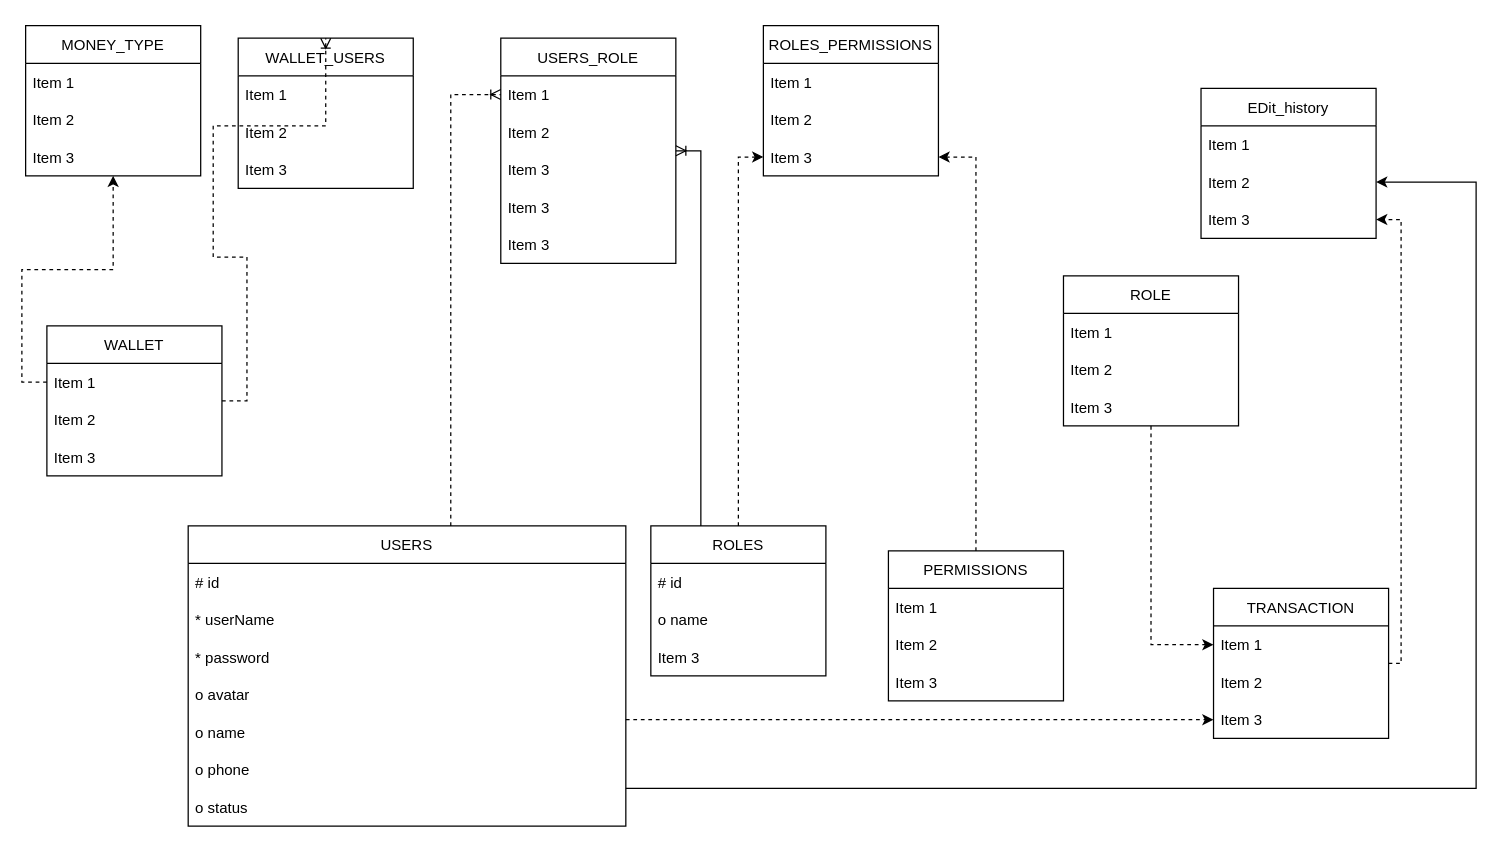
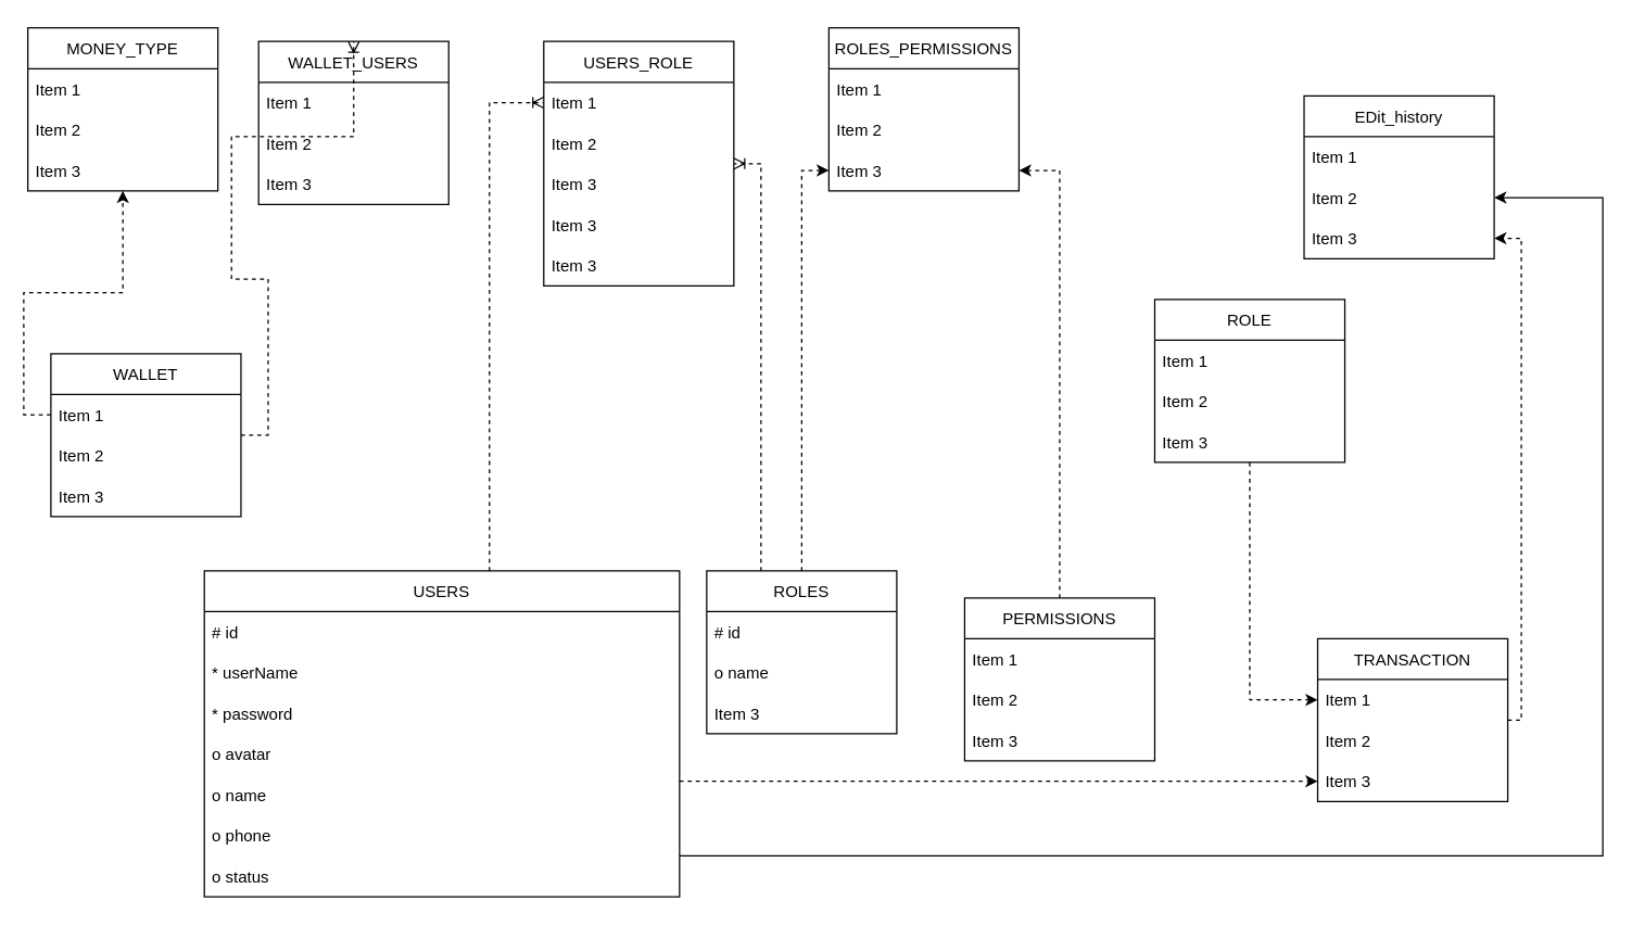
- <mxCell id="31" style="edgeStyle=orthogonalEdgeStyle;rounded=0;orthogonalLoop=1;jettySize=auto;html=1;entryX=1;entryY=0.5;entryDx=0;entryDy=0;dashed=0;endArrow=ERoneToMany;endFill=0;" parent="1" source="33" target="7" edge="1"><mxGeometry relative="1" as="geometry"><Array as="points"><mxPoint x="560" y="330" /><mxPoint x="560" y="120" /></Array></mxGeometry></mxCell>
+ <mxCell id="31" style="edgeStyle=orthogonalEdgeStyle;rounded=0;orthogonalLoop=1;jettySize=auto;html=1;entryX=1;entryY=0.5;entryDx=0;entryDy=0;dashed=1;endArrow=ERoneToMany;endFill=0;" parent="1" source="33" target="7" edge="1"><mxGeometry relative="1" as="geometry"><Array as="points"><mxPoint x="560" y="330" /><mxPoint x="560" y="120" /></Array></mxGeometry></mxCell>
